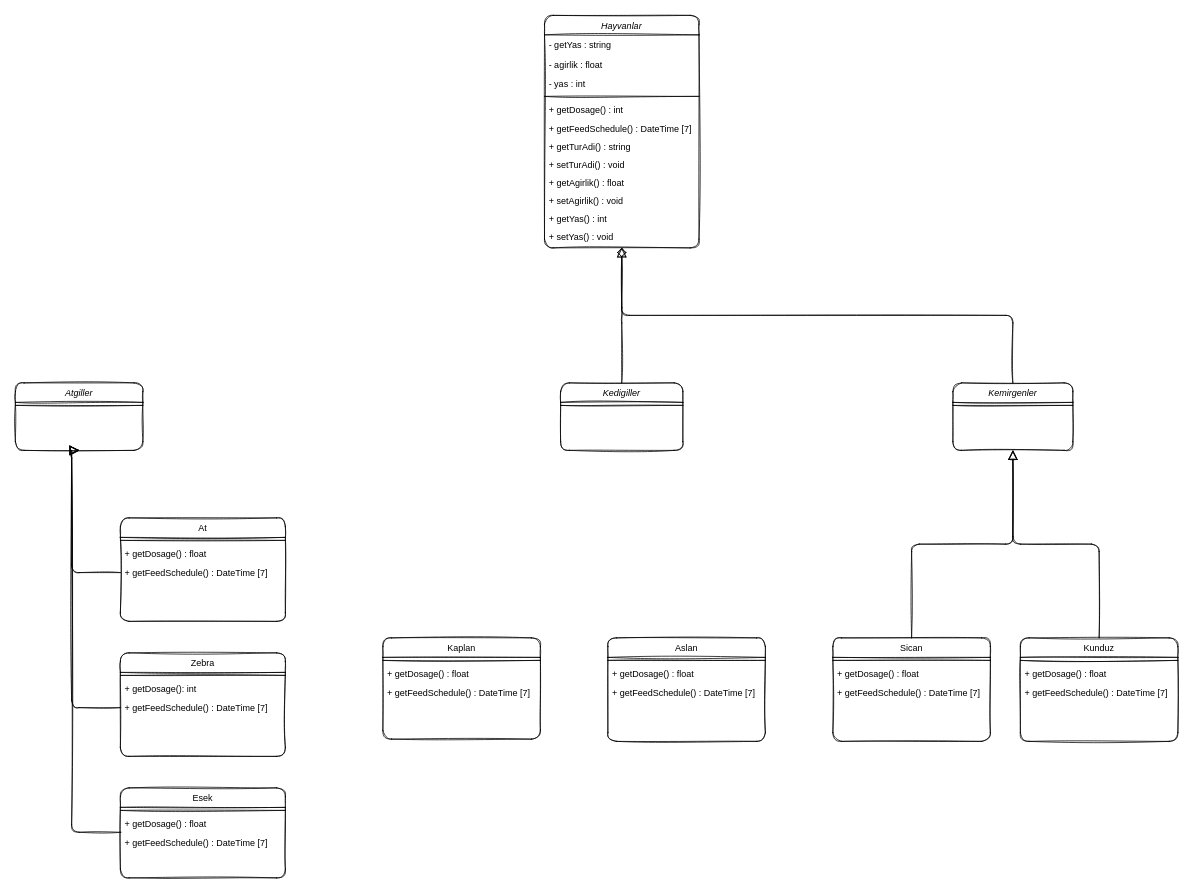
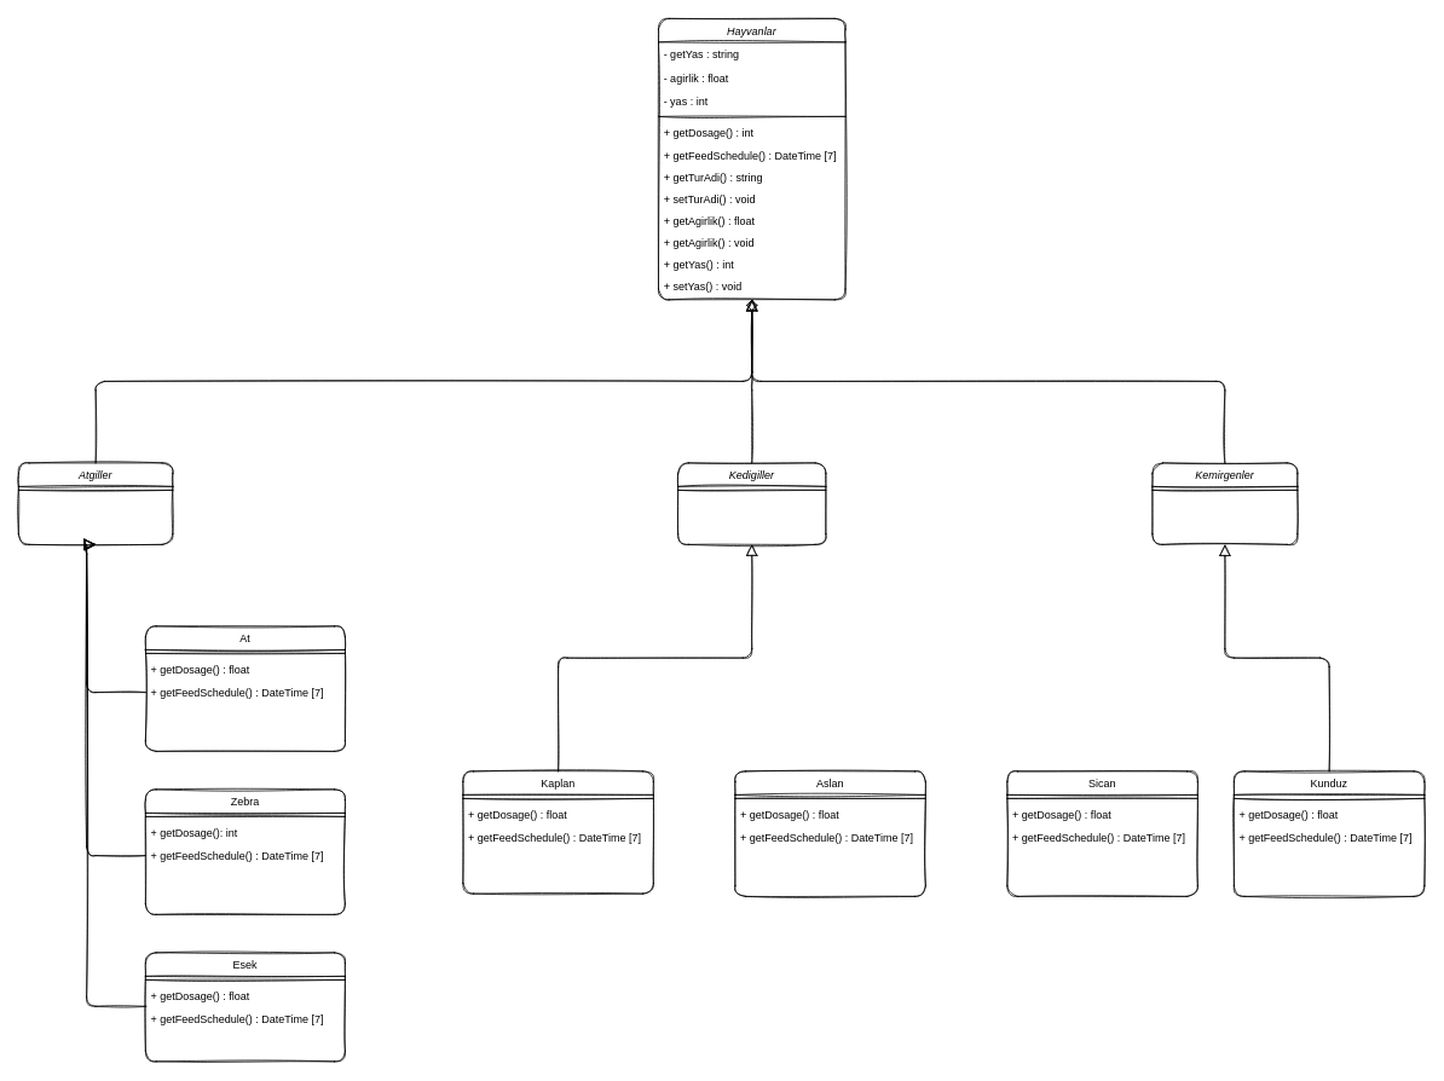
- <mxCell id="12" value="+ setAgirlik() : void " style="text;align=left;verticalAlign=top;spacingLeft=4;spacingRight=4;overflow=hidden;rotatable=0;points=[[0,0.5],[1,0.5]];portConstraint=eastwest;rounded=1;sketch=1;" vertex="1" parent="2"><mxGeometry y="234" width="206" height="24" as="geometry" /></mxCell>
+ <mxCell id="12" value="+ getAgirlik() : void " style="text;align=left;verticalAlign=top;spacingLeft=4;spacingRight=4;overflow=hidden;rotatable=0;points=[[0,0.5],[1,0.5]];portConstraint=eastwest;rounded=1;sketch=1;" vertex="1" parent="2"><mxGeometry y="234" width="206" height="24" as="geometry" /></mxCell>
+ <mxCell id="17" value="" style="endArrow=block;endSize=10;endFill=0;shadow=0;strokeWidth=1;rounded=1;edgeStyle=elbowEdgeStyle;elbow=vertical;sketch=1;" parent="1" source="15" target="2" edge="1"><mxGeometry width="160" relative="1" as="geometry"><mxPoint x="190" y="213" as="sourcePoint" /><mxPoint x="190" y="213" as="targetPoint" /></mxGeometry></mxCell>
+ <mxCell id="48" value="" style="endArrow=block;endSize=10;endFill=0;shadow=0;strokeWidth=1;rounded=1;edgeStyle=elbowEdgeStyle;elbow=vertical;exitX=0.5;exitY=0;exitDx=0;exitDy=0;sketch=1;entryX=0.5;entryY=1;entryDx=0;entryDy=0;" edge="1" parent="1" source="32" target="18"><mxGeometry width="160" relative="1" as="geometry"><mxPoint x="933" y="630" as="sourcePoint" /><mxPoint x="770" y="470" as="targetPoint" /></mxGeometry></mxCell>
- <mxCell id="53" value="" style="endArrow=block;endSize=10;endFill=0;shadow=0;strokeWidth=1;rounded=1;edgeStyle=elbowEdgeStyle;elbow=vertical;exitX=0.5;exitY=0;exitDx=0;exitDy=0;sketch=1;entryX=0.5;entryY=1;entryDx=0;entryDy=0;" edge="1" parent="1" source="40" target="21"><mxGeometry width="160" relative="1" as="geometry"><mxPoint x="1390" y="630" as="sourcePoint" /><mxPoint x="1360" y="460" as="targetPoint" /></mxGeometry></mxCell>
